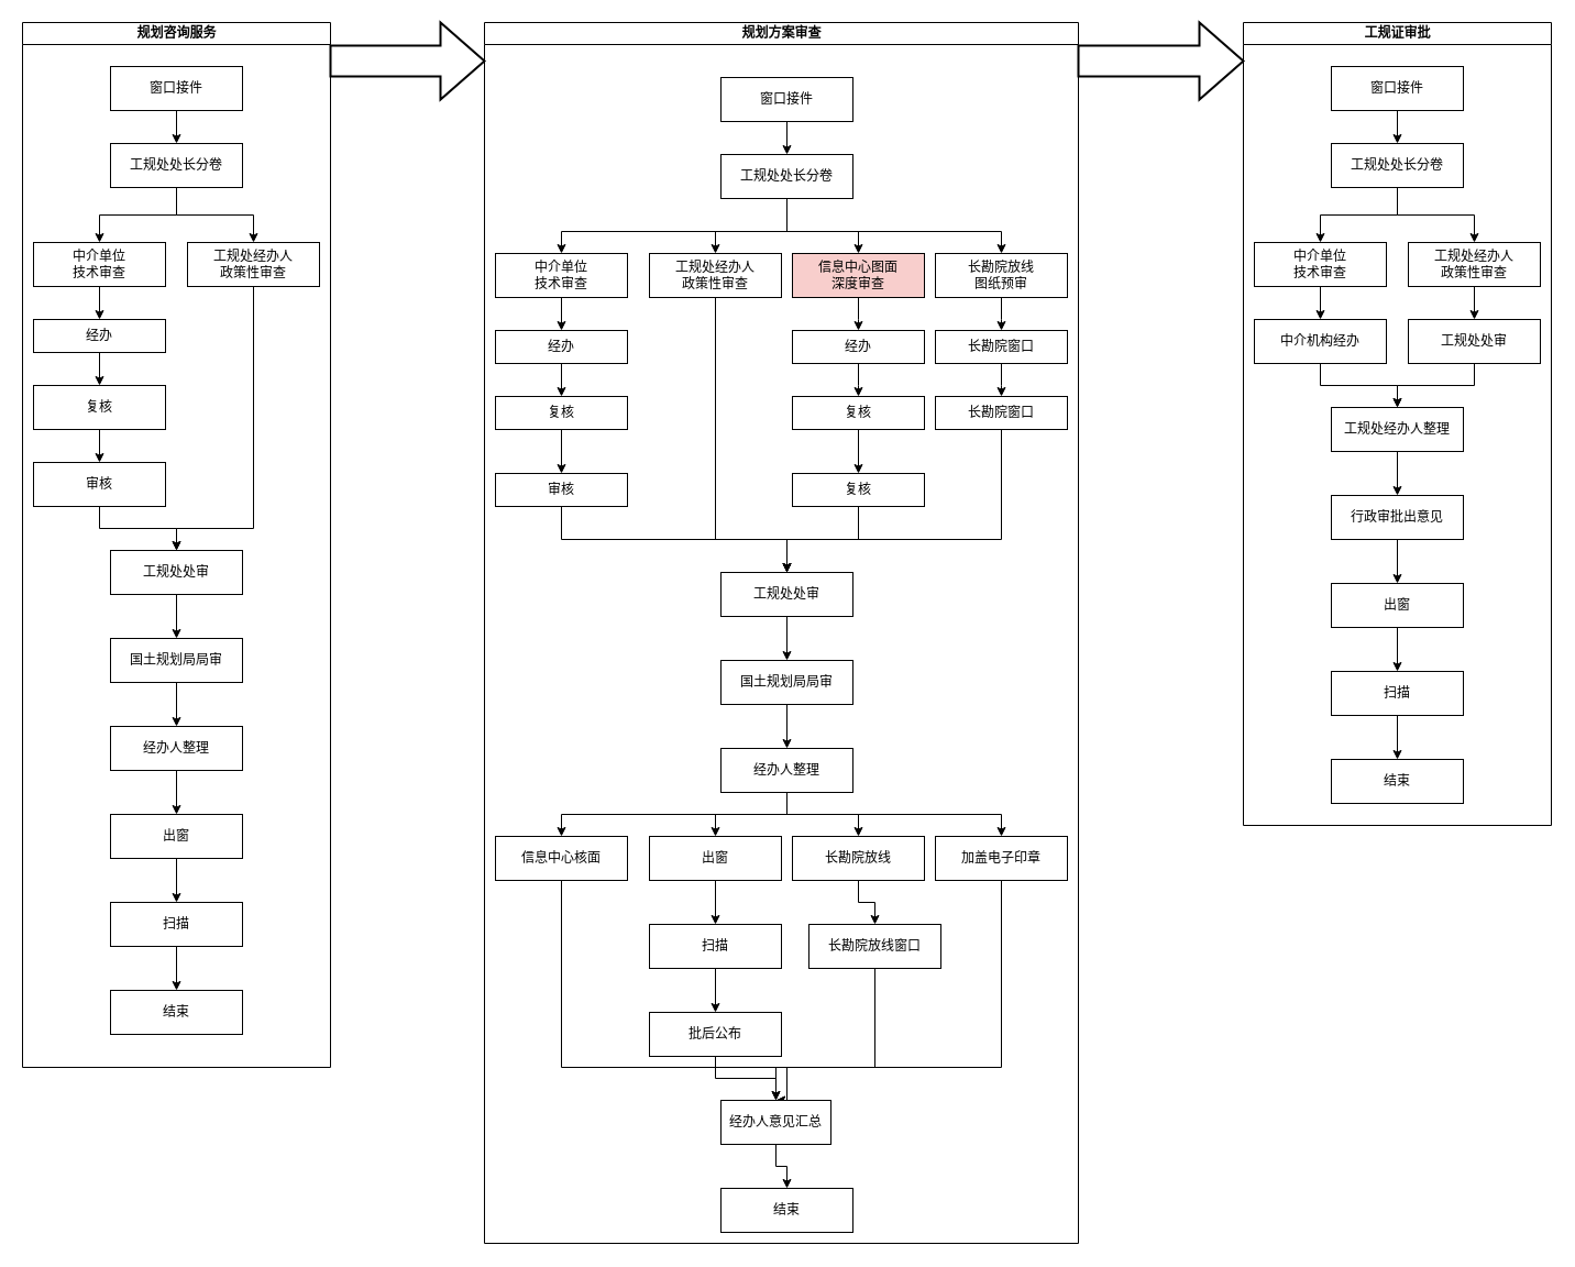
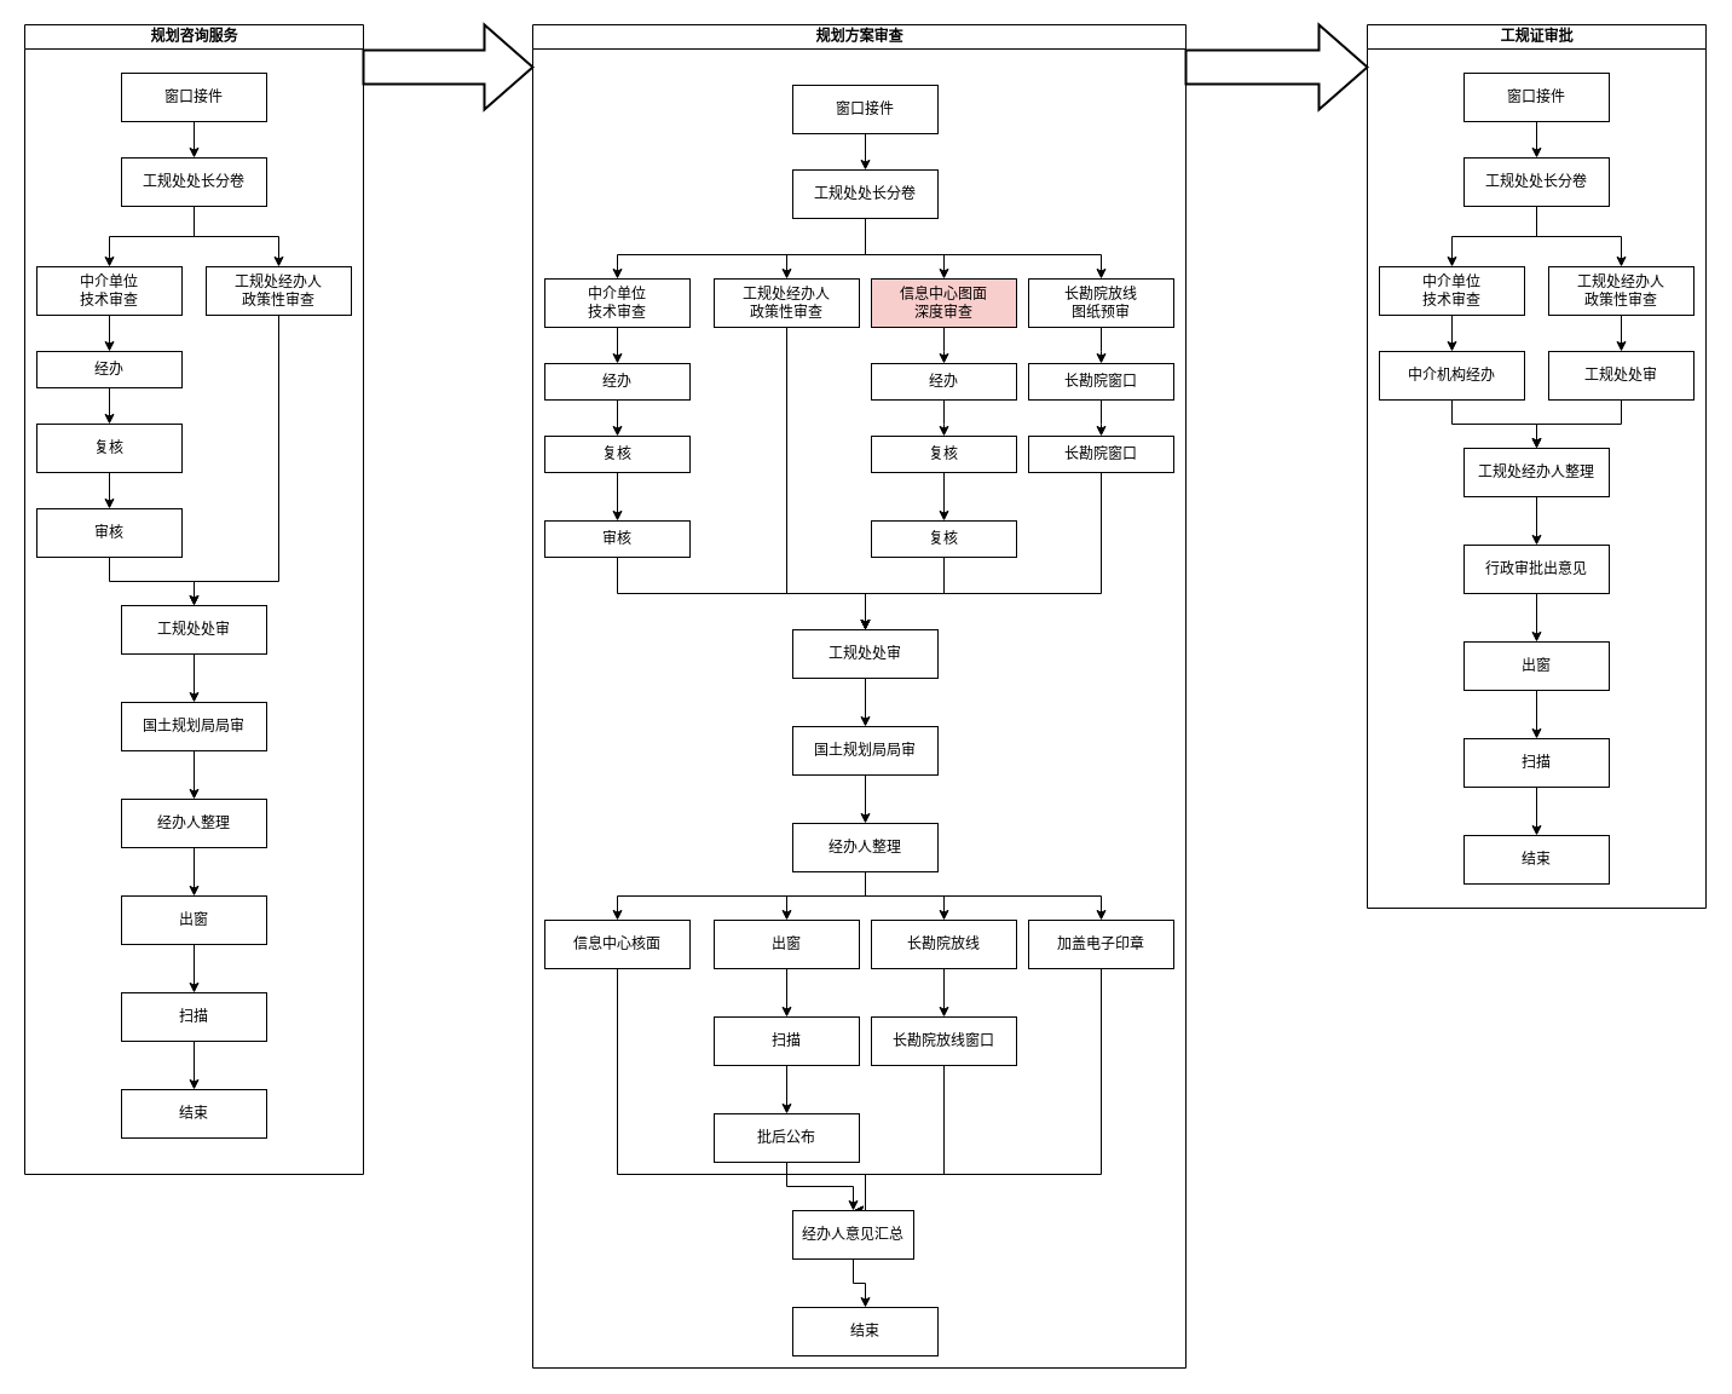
- <mxCell id="82" value="长勘院放线窗口" style="whiteSpace=wrap;html=1;align=center;treeFolding=1;treeMoving=1;container=1;recursiveResize=0;" vertex="1" parent="29"><mxGeometry x="295" y="820" width="120" height="40" as="geometry" /></mxCell>
+ <mxCell id="82" value="长勘院放线窗口" style="whiteSpace=wrap;html=1;align=center;treeFolding=1;treeMoving=1;container=1;recursiveResize=0;" vertex="1" parent="29"><mxGeometry x="280" y="820" width="120" height="40" as="geometry" /></mxCell>
